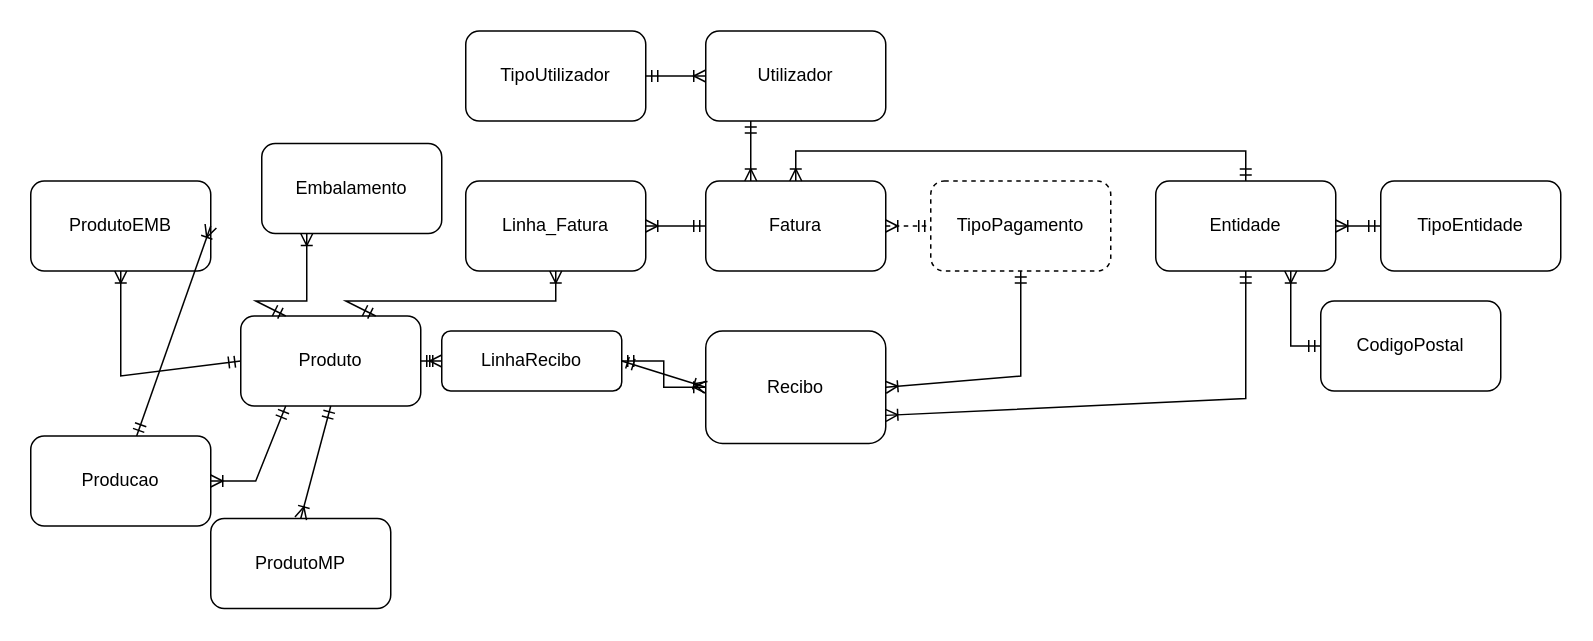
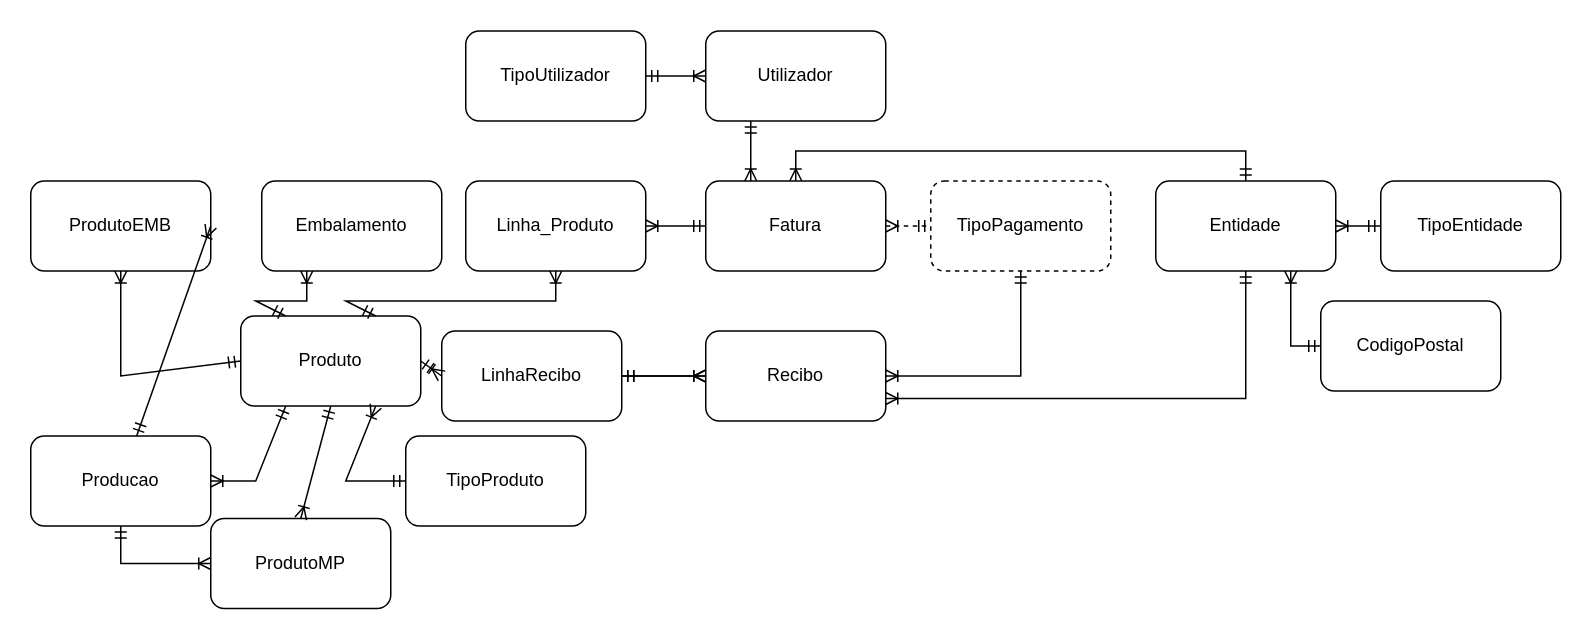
- <mxCell id="4" value="Embalamento" style="rounded=1;whiteSpace=wrap;html=1;" parent="1" vertex="1"><mxGeometry x="174" y="95" width="120" height="60" as="geometry" /></mxCell>
+ <mxCell id="4" value="Embalamento" style="rounded=1;whiteSpace=wrap;html=1;" parent="1" vertex="1"><mxGeometry x="174" y="120" width="120" height="60" as="geometry" /></mxCell>
- <mxCell id="17" value="Linha_Fatura" style="rounded=1;whiteSpace=wrap;html=1;" parent="1" vertex="1"><mxGeometry x="310" y="120" width="120" height="60" as="geometry" /></mxCell>
+ <mxCell id="17" value="Linha_Produto" style="rounded=1;whiteSpace=wrap;html=1;" parent="1" vertex="1"><mxGeometry x="310" y="120" width="120" height="60" as="geometry" /></mxCell>
- <mxCell id="15" value="LinhaRecibo" style="rounded=1;whiteSpace=wrap;html=1;" parent="1" vertex="1"><mxGeometry x="294" y="220" width="120" height="40" as="geometry" /></mxCell>
+ <mxCell id="15" value="LinhaRecibo" style="rounded=1;whiteSpace=wrap;html=1;" parent="1" vertex="1"><mxGeometry x="294" y="220" width="120" height="60" as="geometry" /></mxCell>
- <mxCell id="14" value="Recibo" style="rounded=1;whiteSpace=wrap;html=1;" parent="1" vertex="1"><mxGeometry x="470" y="220" width="120" height="75" as="geometry" /></mxCell>
+ <mxCell id="14" value="Recibo" style="rounded=1;whiteSpace=wrap;html=1;" parent="1" vertex="1"><mxGeometry x="470" y="220" width="120" height="60" as="geometry" /></mxCell>
+ <mxCell id="24" value="" style="endArrow=ERmandOne;html=1;rounded=0;exitX=0.75;exitY=1;exitDx=0;exitDy=0;entryX=0;entryY=0.5;entryDx=0;entryDy=0;startArrow=ERoneToMany;startFill=0;endFill=0;" parent="1" source="3" target="19" edge="1"><mxGeometry width="50" height="50" relative="1" as="geometry"><mxPoint x="210" y="355" as="sourcePoint" /><mxPoint x="210" y="290" as="targetPoint" /><Array as="points"><mxPoint x="230" y="320" /></Array></mxGeometry></mxCell>
+ <mxCell id="19" value="TipoProduto" style="rounded=1;whiteSpace=wrap;html=1;" parent="1" vertex="1"><mxGeometry x="270" y="290" width="120" height="60" as="geometry" /></mxCell>
+ <mxCell id="21" value="" style="endArrow=ERmandOne;html=1;rounded=0;exitX=0;exitY=0.5;exitDx=0;exitDy=0;entryX=0.5;entryY=1;entryDx=0;entryDy=0;startArrow=ERoneToMany;startFill=0;endFill=0;" parent="1" source="18" target="5" edge="1"><mxGeometry width="50" height="50" relative="1" as="geometry"><mxPoint x="120" y="160" as="sourcePoint" /><mxPoint x="150" y="260" as="targetPoint" /><Array as="points"><mxPoint x="80" y="375" /></Array></mxGeometry></mxCell>
